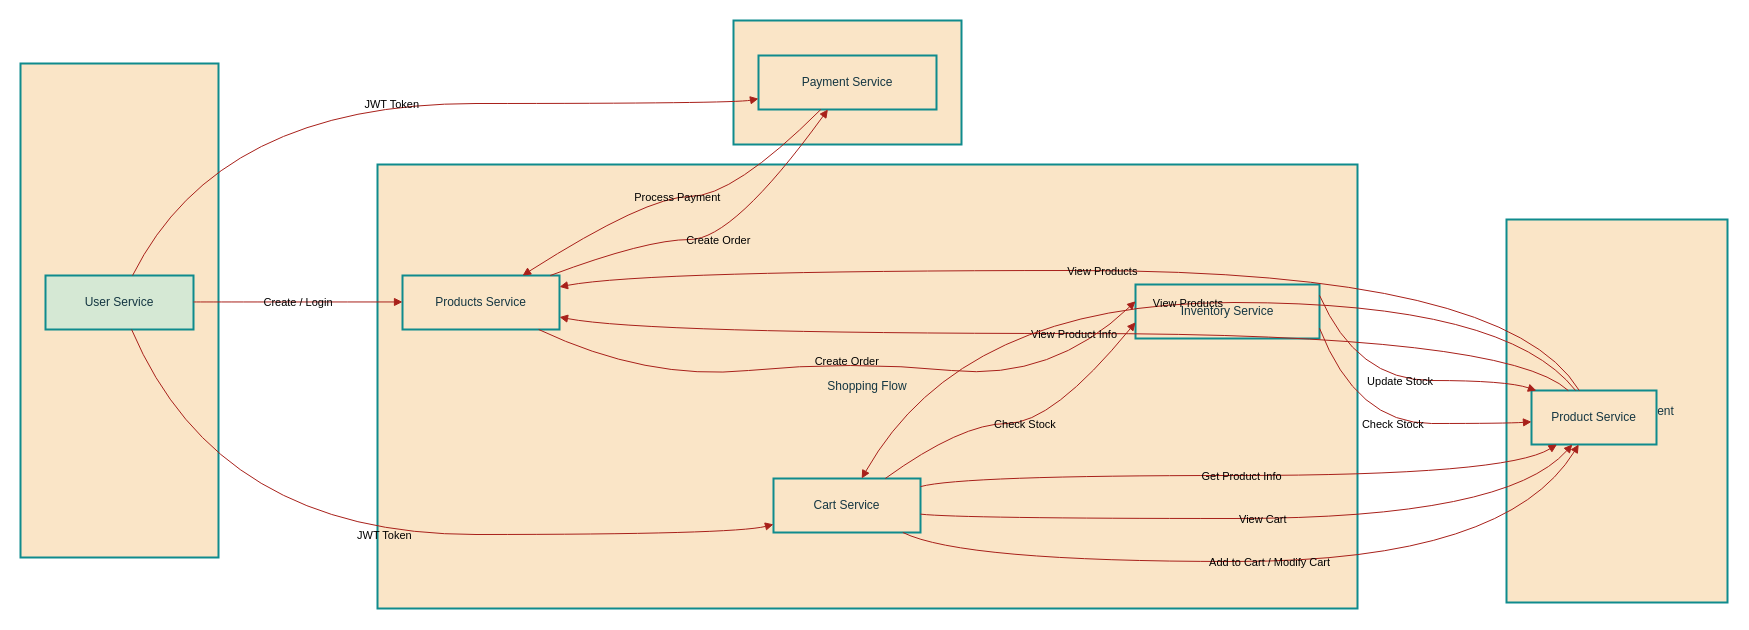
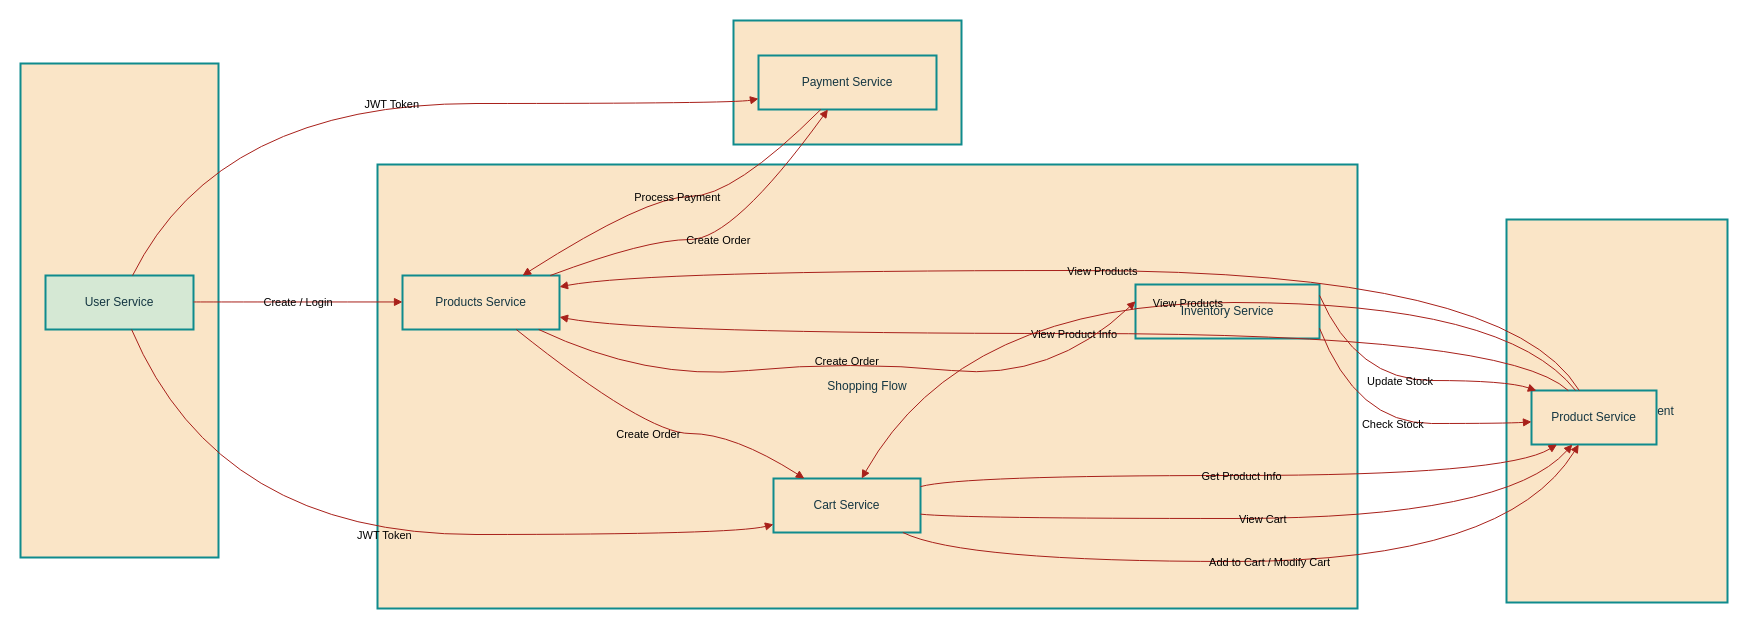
+ <mxCell id="21" value="Create Order" style="curved=1;startArrow=none;endArrow=block;exitX=0.72;exitY=0.99;entryX=0.21;entryY=0;rounded=0;labelBackgroundColor=none;strokeColor=#A8201A;fontColor=default;" edge="1" parent="1" source="10" target="8"><mxGeometry relative="1" as="geometry"><Array as="points"><mxPoint x="646" y="433" /><mxPoint x="733" y="433" /></Array></mxGeometry></mxCell>
- <mxCell id="18" value="Check Stock" style="curved=1;startArrow=none;endArrow=block;exitX=0.76;exitY=0;entryX=0;entryY=0.7;rounded=0;labelBackgroundColor=none;strokeColor=#A8201A;fontColor=default;" edge="1" parent="1" source="8" target="9"><mxGeometry relative="1" as="geometry"><Array as="points"><mxPoint x="961" y="423" /><mxPoint x="1052" y="423" /></Array></mxGeometry></mxCell>
